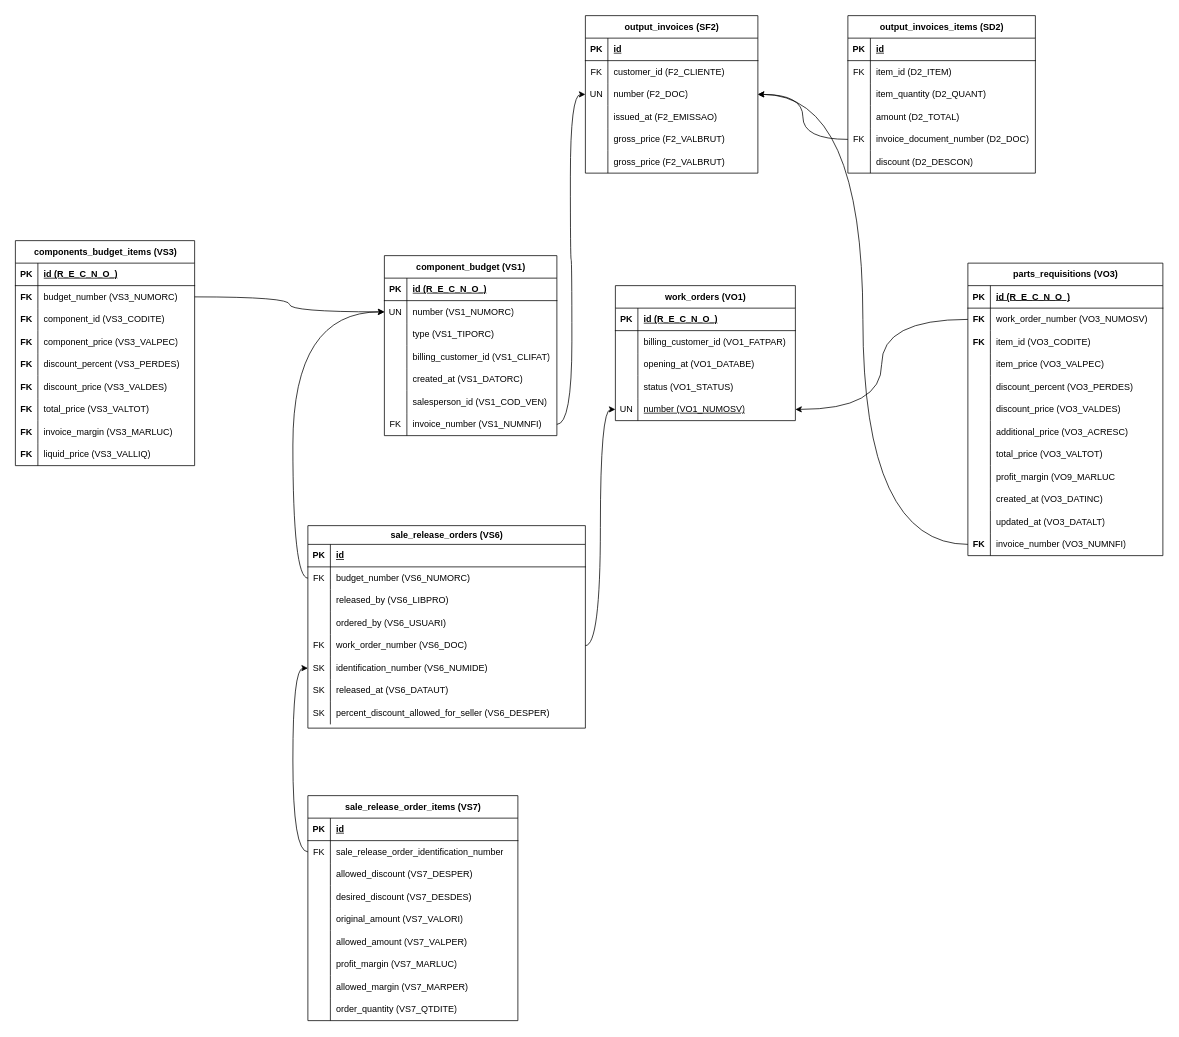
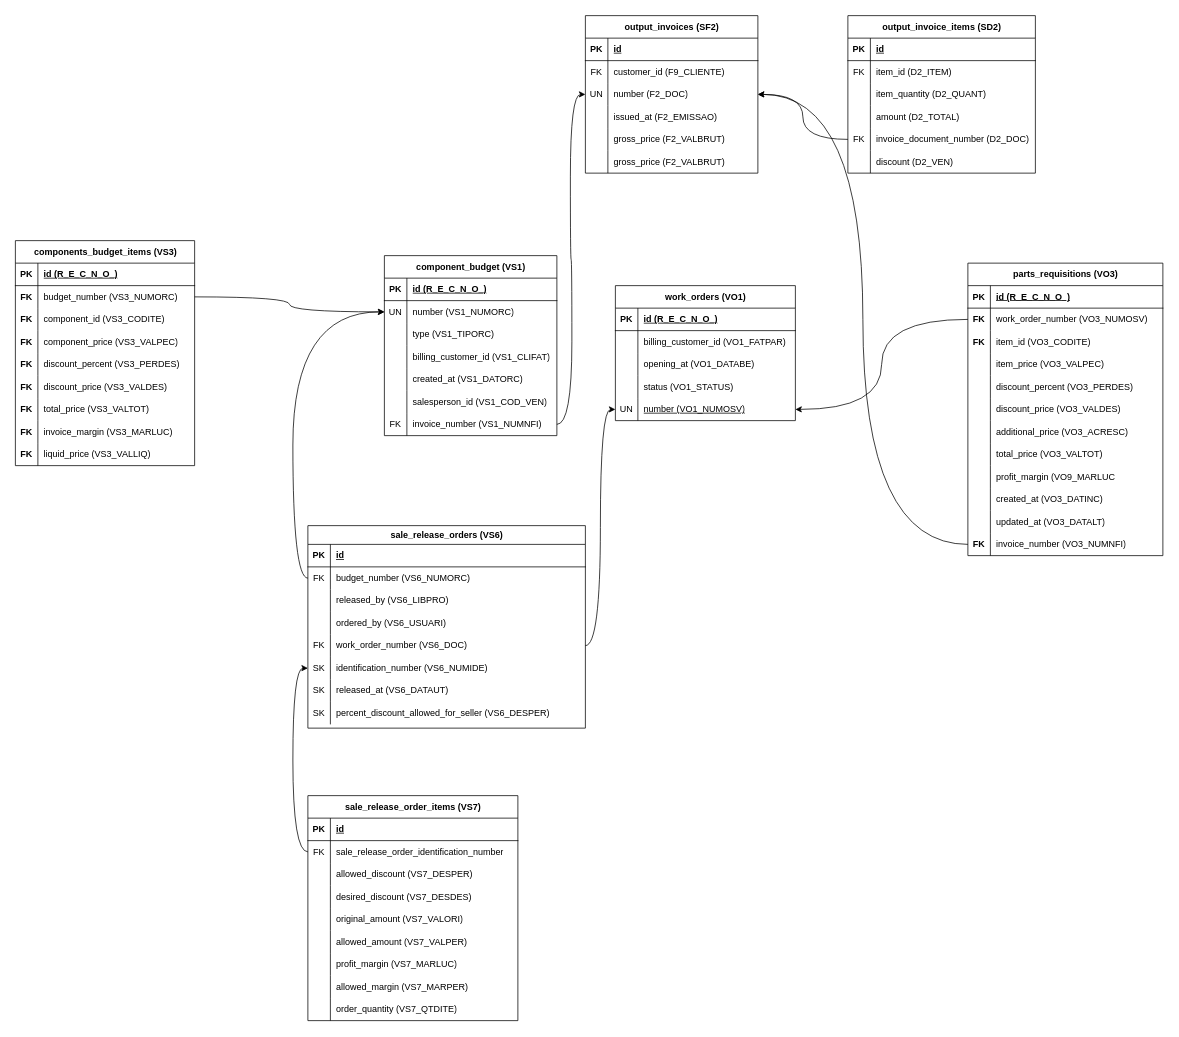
- <mxCell id="21" value="output_invoices_items (SD2)" style="shape=table;startSize=30;container=1;collapsible=1;childLayout=tableLayout;fixedRows=1;rowLines=0;fontStyle=1;align=center;resizeLast=1;html=1;" parent="1" vertex="1"><mxGeometry x="1130" y="20" width="250" height="210" as="geometry" /></mxCell>
+ <mxCell id="21" value="output_invoice_items (SD2)" style="shape=table;startSize=30;container=1;collapsible=1;childLayout=tableLayout;fixedRows=1;rowLines=0;fontStyle=1;align=center;resizeLast=1;html=1;" parent="1" vertex="1"><mxGeometry x="1130" y="20" width="250" height="210" as="geometry" /></mxCell>
- <mxCell id="8" value="customer_id (F2_CLIENTE)" style="shape=partialRectangle;connectable=0;fillColor=none;top=0;left=0;bottom=0;right=0;align=left;spacingLeft=6;overflow=hidden;whiteSpace=wrap;html=1;" parent="6" vertex="1"><mxGeometry x="30" width="200" height="30" as="geometry"><mxRectangle width="200" height="30" as="alternateBounds" /></mxGeometry></mxCell>
+ <mxCell id="8" value="customer_id (F9_CLIENTE)" style="shape=partialRectangle;connectable=0;fillColor=none;top=0;left=0;bottom=0;right=0;align=left;spacingLeft=6;overflow=hidden;whiteSpace=wrap;html=1;" parent="6" vertex="1"><mxGeometry x="30" width="200" height="30" as="geometry"><mxRectangle width="200" height="30" as="alternateBounds" /></mxGeometry></mxCell>
- <mxCell id="39" value="discount (D2_DESCON)" style="shape=partialRectangle;connectable=0;fillColor=none;top=0;left=0;bottom=0;right=0;align=left;spacingLeft=6;overflow=hidden;whiteSpace=wrap;html=1;" parent="37" vertex="1"><mxGeometry x="30" width="220" height="30" as="geometry"><mxRectangle width="220" height="30" as="alternateBounds" /></mxGeometry></mxCell>
+ <mxCell id="39" value="discount (D2_VEN)" style="shape=partialRectangle;connectable=0;fillColor=none;top=0;left=0;bottom=0;right=0;align=left;spacingLeft=6;overflow=hidden;whiteSpace=wrap;html=1;" parent="37" vertex="1"><mxGeometry x="30" width="220" height="30" as="geometry"><mxRectangle width="220" height="30" as="alternateBounds" /></mxGeometry></mxCell>
